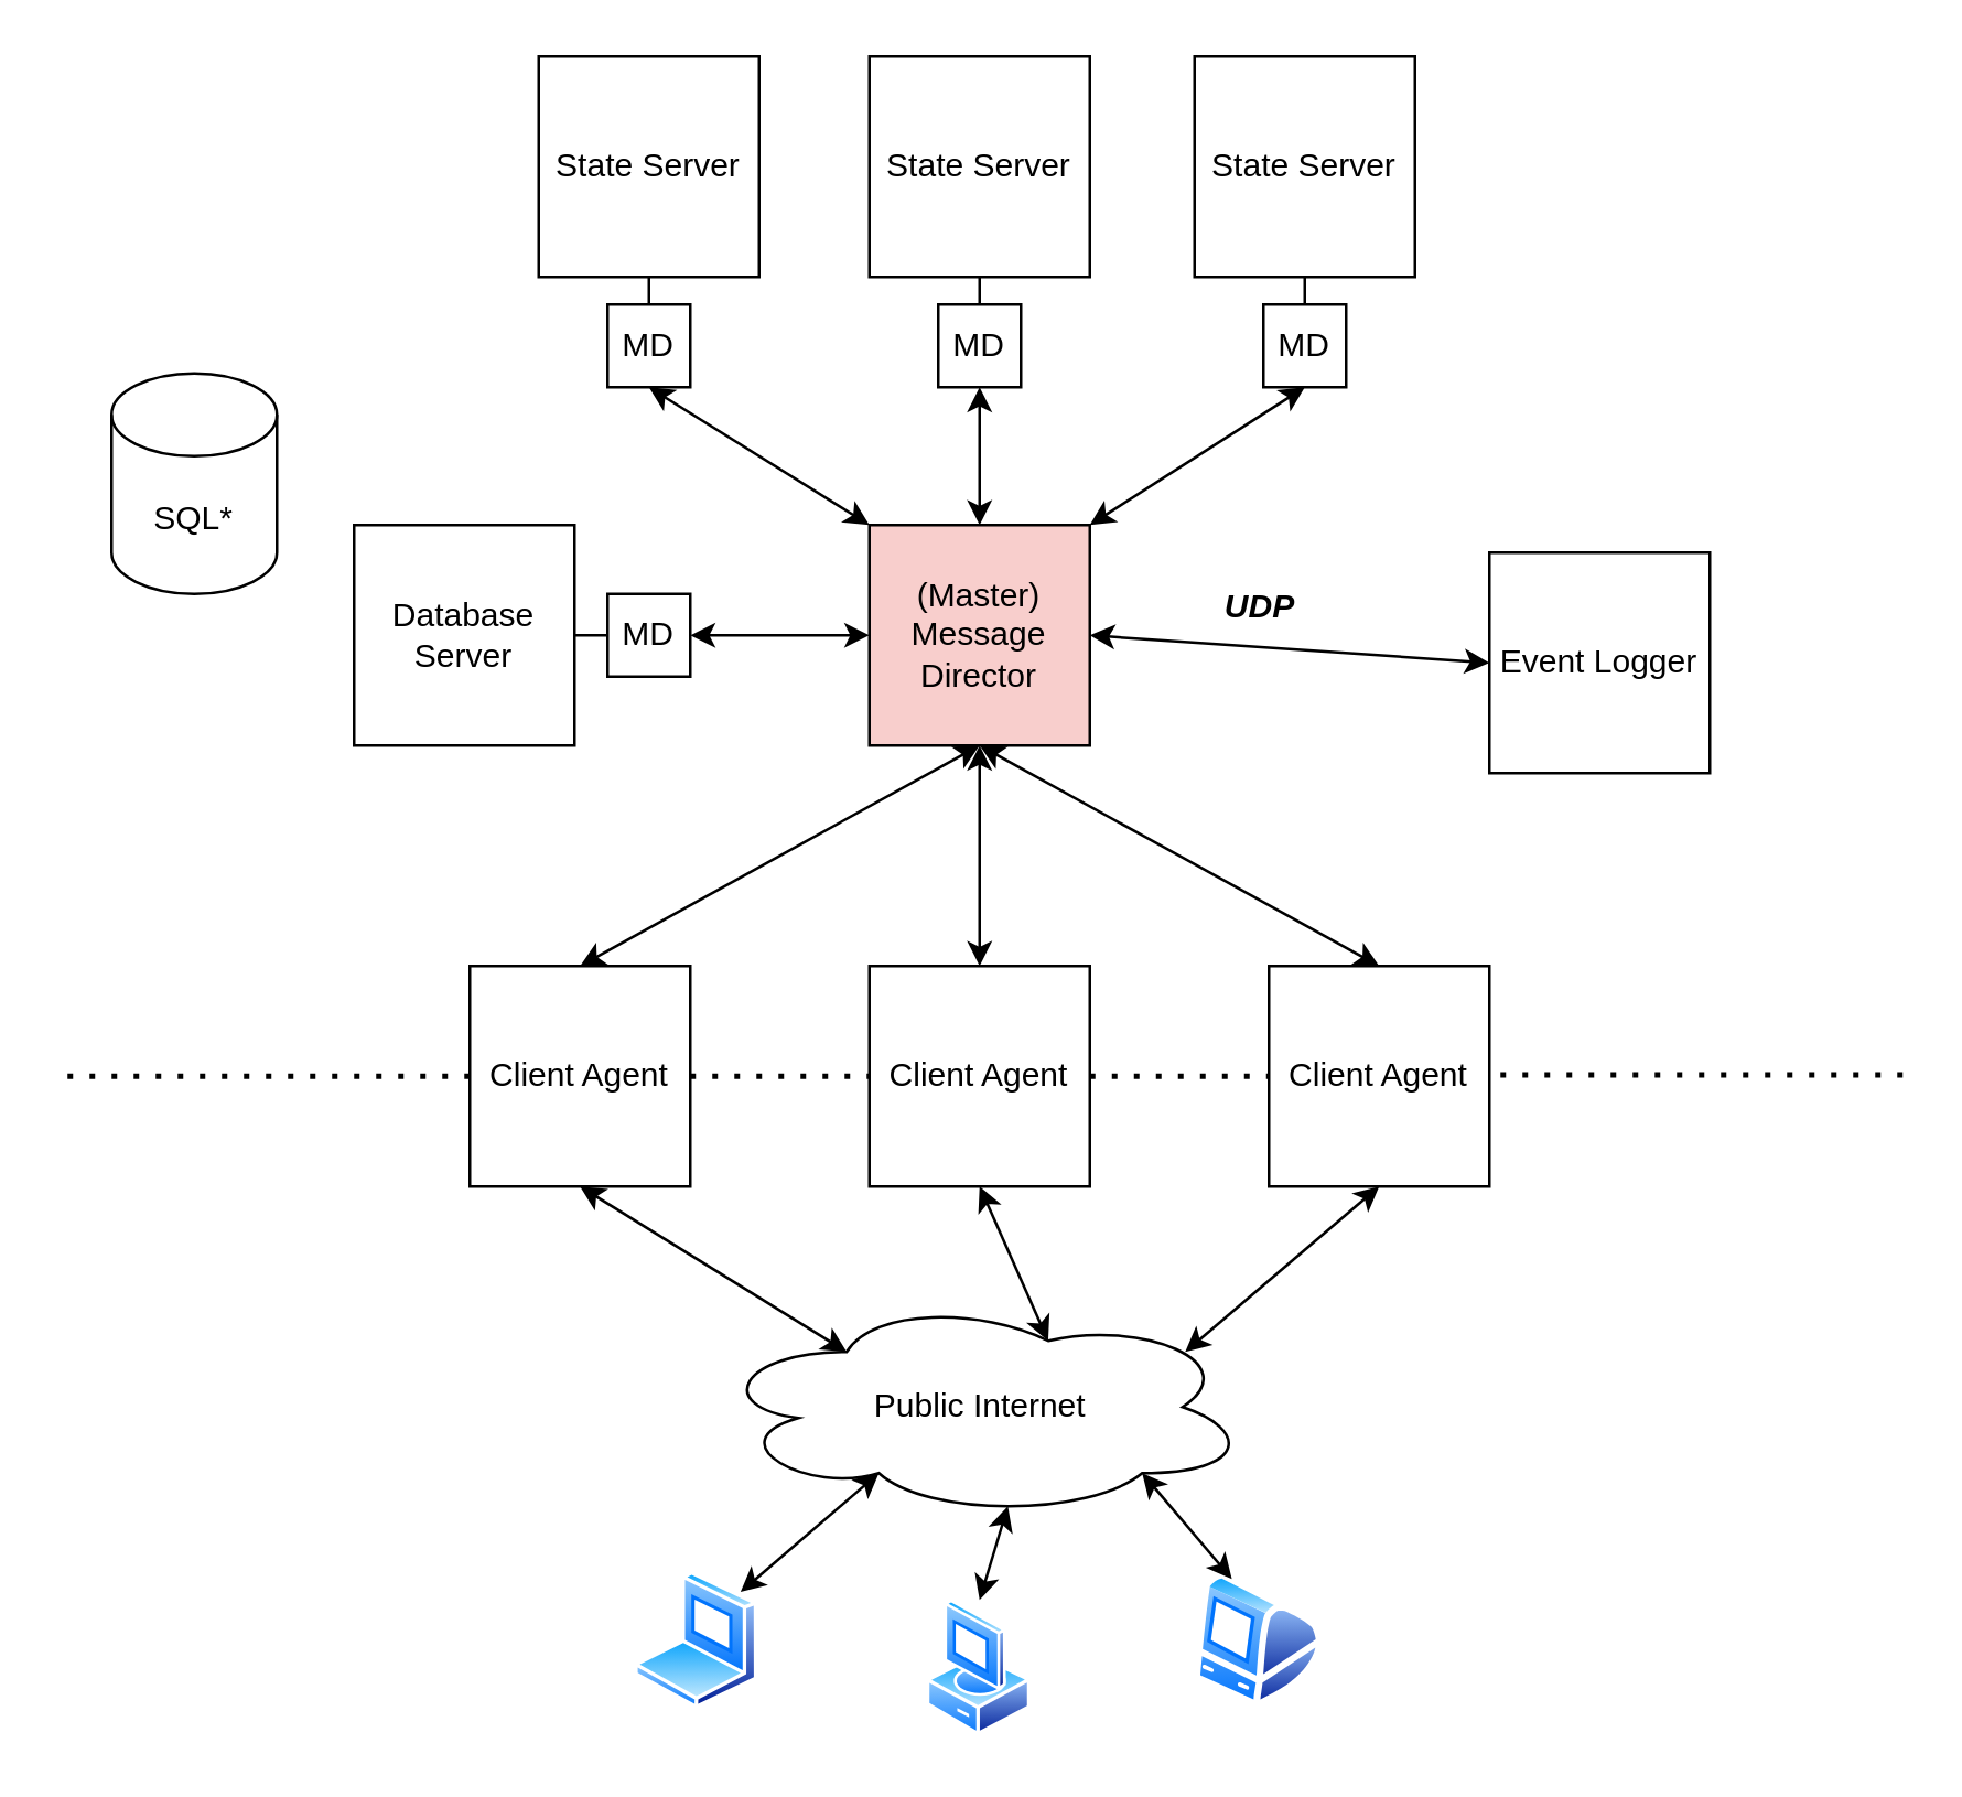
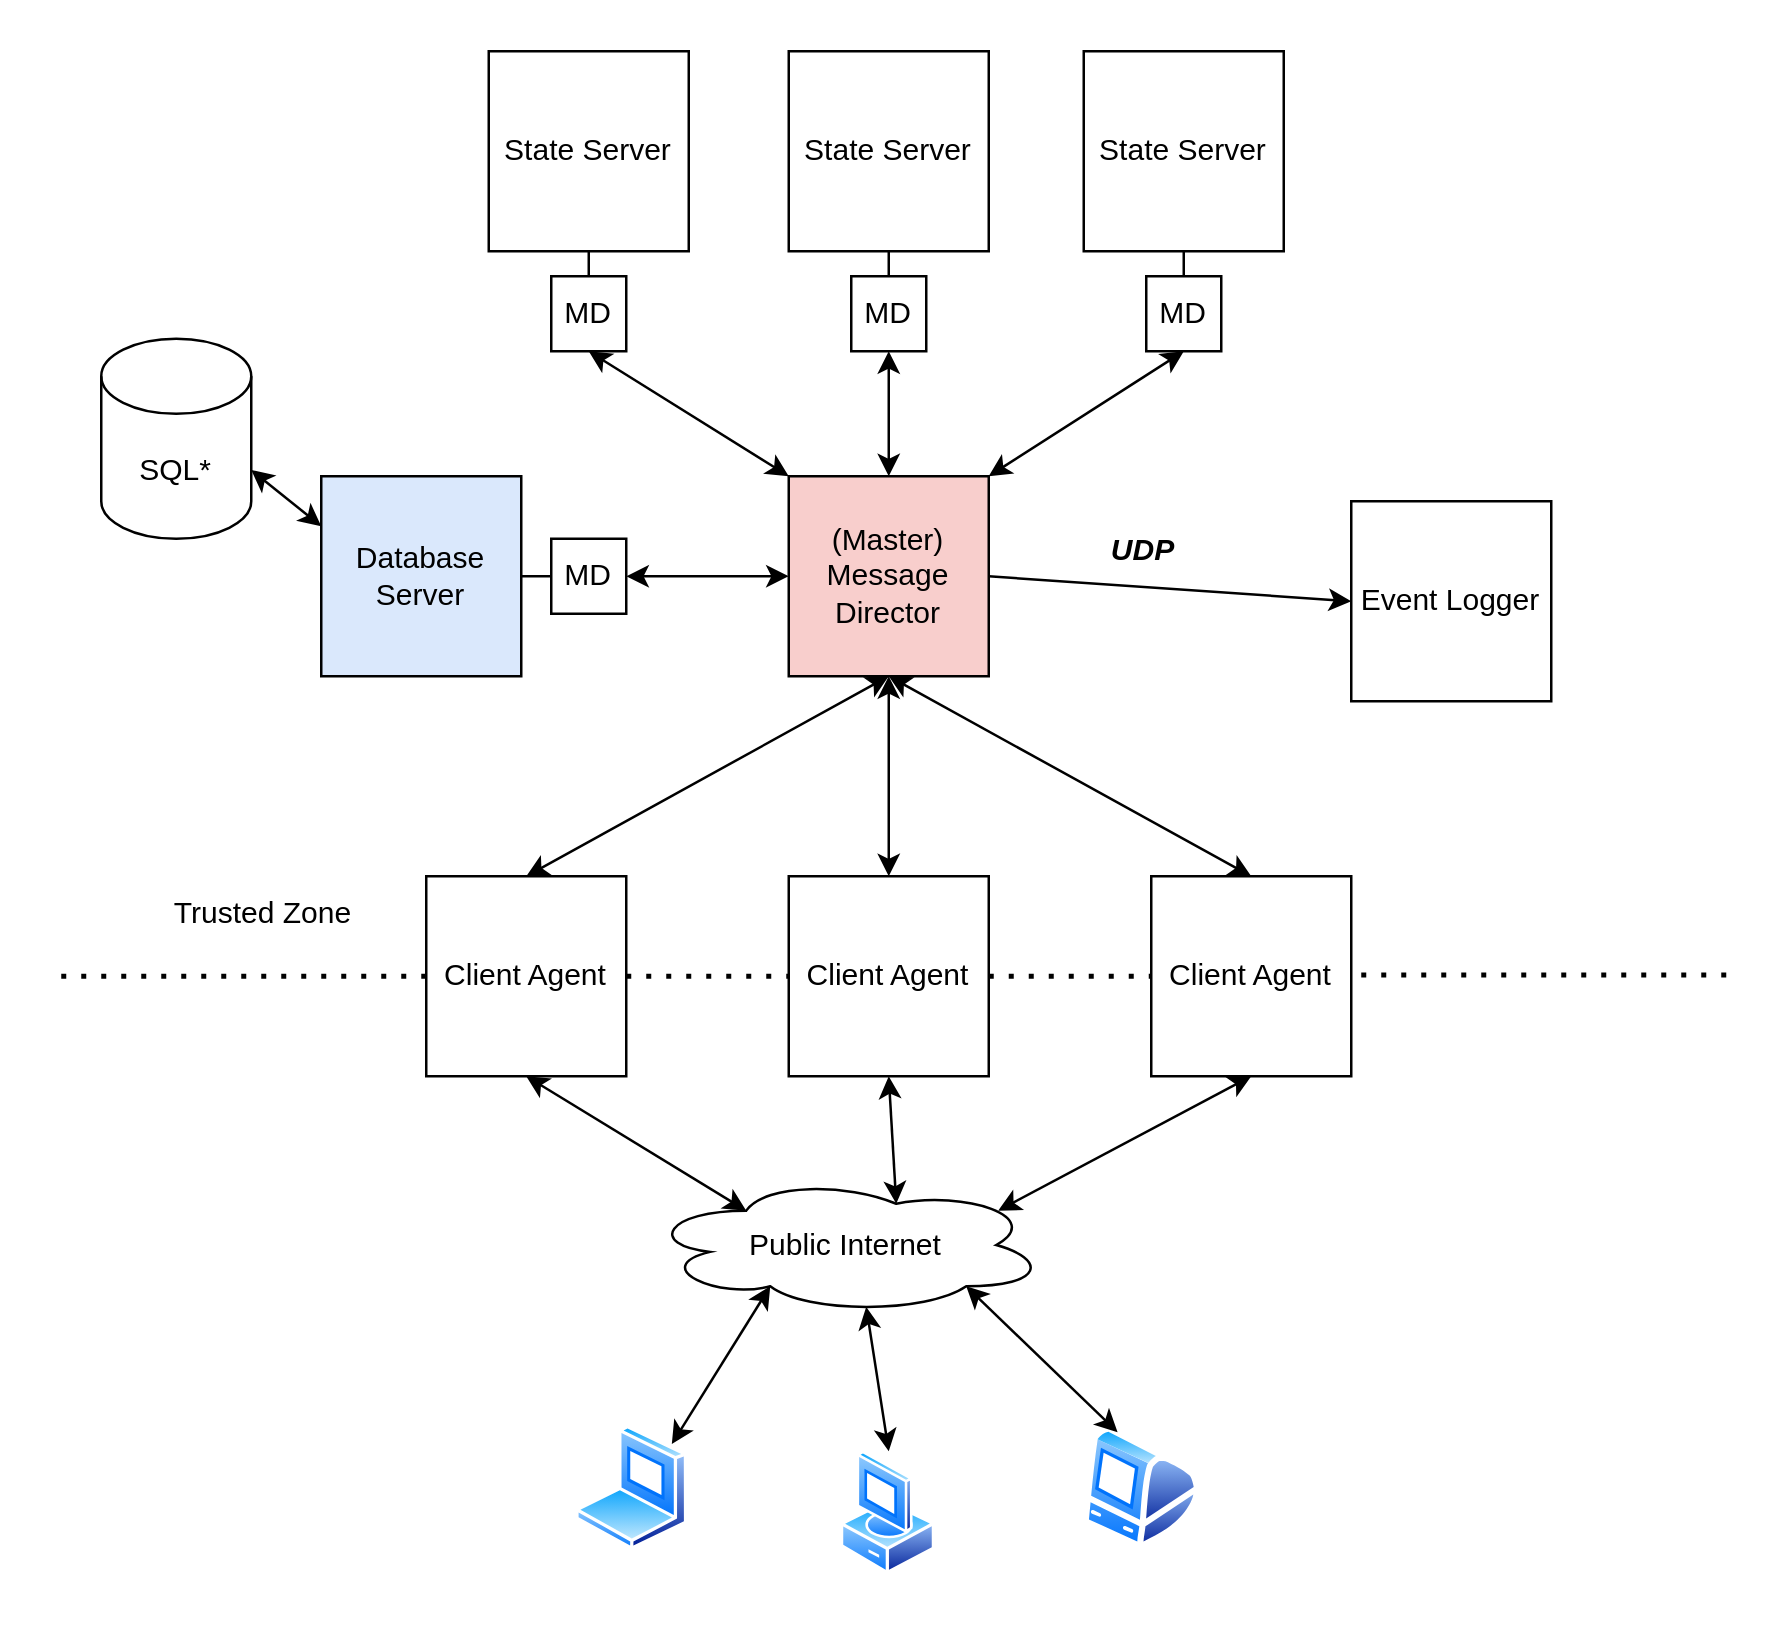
+ <mxCell id="43" value="" style="endArrow=classic;startArrow=classic;html=1;rounded=0;entryX=1;entryY=0;entryDx=0;entryDy=52.5;entryPerimeter=0;exitX=0;exitY=0.25;exitDx=0;exitDy=0;" edge="1" parent="1" source="38" target="42"><mxGeometry width="50" height="50" relative="1" as="geometry"><mxPoint x="338" y="320" as="sourcePoint" /><mxPoint x="388" y="270" as="targetPoint" /></mxGeometry></mxCell>
- <mxCell id="38" value="Database Server" style="whiteSpace=wrap;html=1;aspect=fixed;" vertex="1" parent="1"><mxGeometry x="128" y="190" width="80" height="80" as="geometry" /></mxCell>
+ <mxCell id="38" value="Database Server" style="whiteSpace=wrap;html=1;aspect=fixed;fillColor=#dae8fc;" vertex="1" parent="1"><mxGeometry x="128" y="190" width="80" height="80" as="geometry" /></mxCell>
- <mxCell id="14" value="" style="endArrow=classic;startArrow=classic;html=1;rounded=0;entryX=1;entryY=0.5;entryDx=0;entryDy=0;exitX=0;exitY=0.5;exitDx=0;exitDy=0;" edge="1" parent="1" source="6" target="2"><mxGeometry width="50" height="50" relative="1" as="geometry"><mxPoint x="330" y="350" as="sourcePoint" /><mxPoint x="380" y="300" as="targetPoint" /></mxGeometry></mxCell>
+ <mxCell id="14" value="" style="endArrow=none;startArrow=classic;html=1;rounded=0;entryX=1;entryY=0.5;entryDx=0;entryDy=0;exitX=0;exitY=0.5;exitDx=0;exitDy=0;" edge="1" parent="1" source="6" target="2"><mxGeometry width="50" height="50" relative="1" as="geometry"><mxPoint x="330" y="350" as="sourcePoint" /><mxPoint x="380" y="300" as="targetPoint" /></mxGeometry></mxCell>
+ <mxCell id="16" value="Trusted Zone" style="text;html=1;strokeColor=none;fillColor=none;align=center;verticalAlign=middle;whiteSpace=wrap;rounded=0;" vertex="1" parent="1"><mxGeometry x="50" y="350" width="110" height="30" as="geometry" /></mxCell>
- <mxCell id="20" value="Public Internet" style="ellipse;shape=cloud;whiteSpace=wrap;html=1;" vertex="1" parent="1"><mxGeometry x="258" y="470" width="195" height="80" as="geometry" /></mxCell>
+ <mxCell id="20" value="Public Internet" style="ellipse;shape=cloud;whiteSpace=wrap;html=1;" vertex="1" parent="1"><mxGeometry x="258" y="470" width="160" height="55" as="geometry" /></mxCell>
